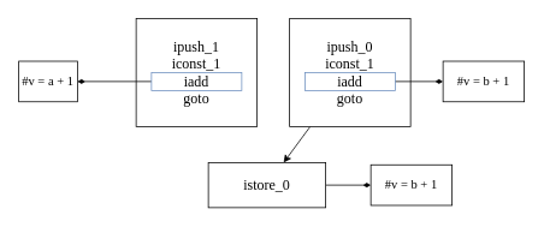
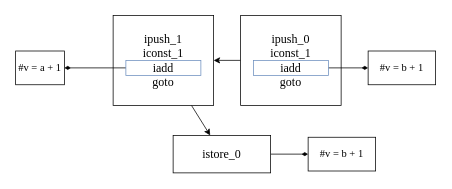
+ <mxCell id="2" style="edgeStyle=none;html=1;" edge="1" parent="1" source="3" target="7"><mxGeometry relative="1" as="geometry"><mxPoint x="217" y="180" as="targetPoint" /></mxGeometry></mxCell>
- <mxCell id="9" style="edgeStyle=none;html=1;fontFamily=Lucida Console;" edge="1" parent="1" source="10" target="7"><mxGeometry relative="1" as="geometry" /></mxCell>
+ <mxCell id="9" style="edgeStyle=none;html=1;fontFamily=Lucida Console;" edge="1" parent="1" source="10" target="3"><mxGeometry relative="1" as="geometry" /></mxCell>
